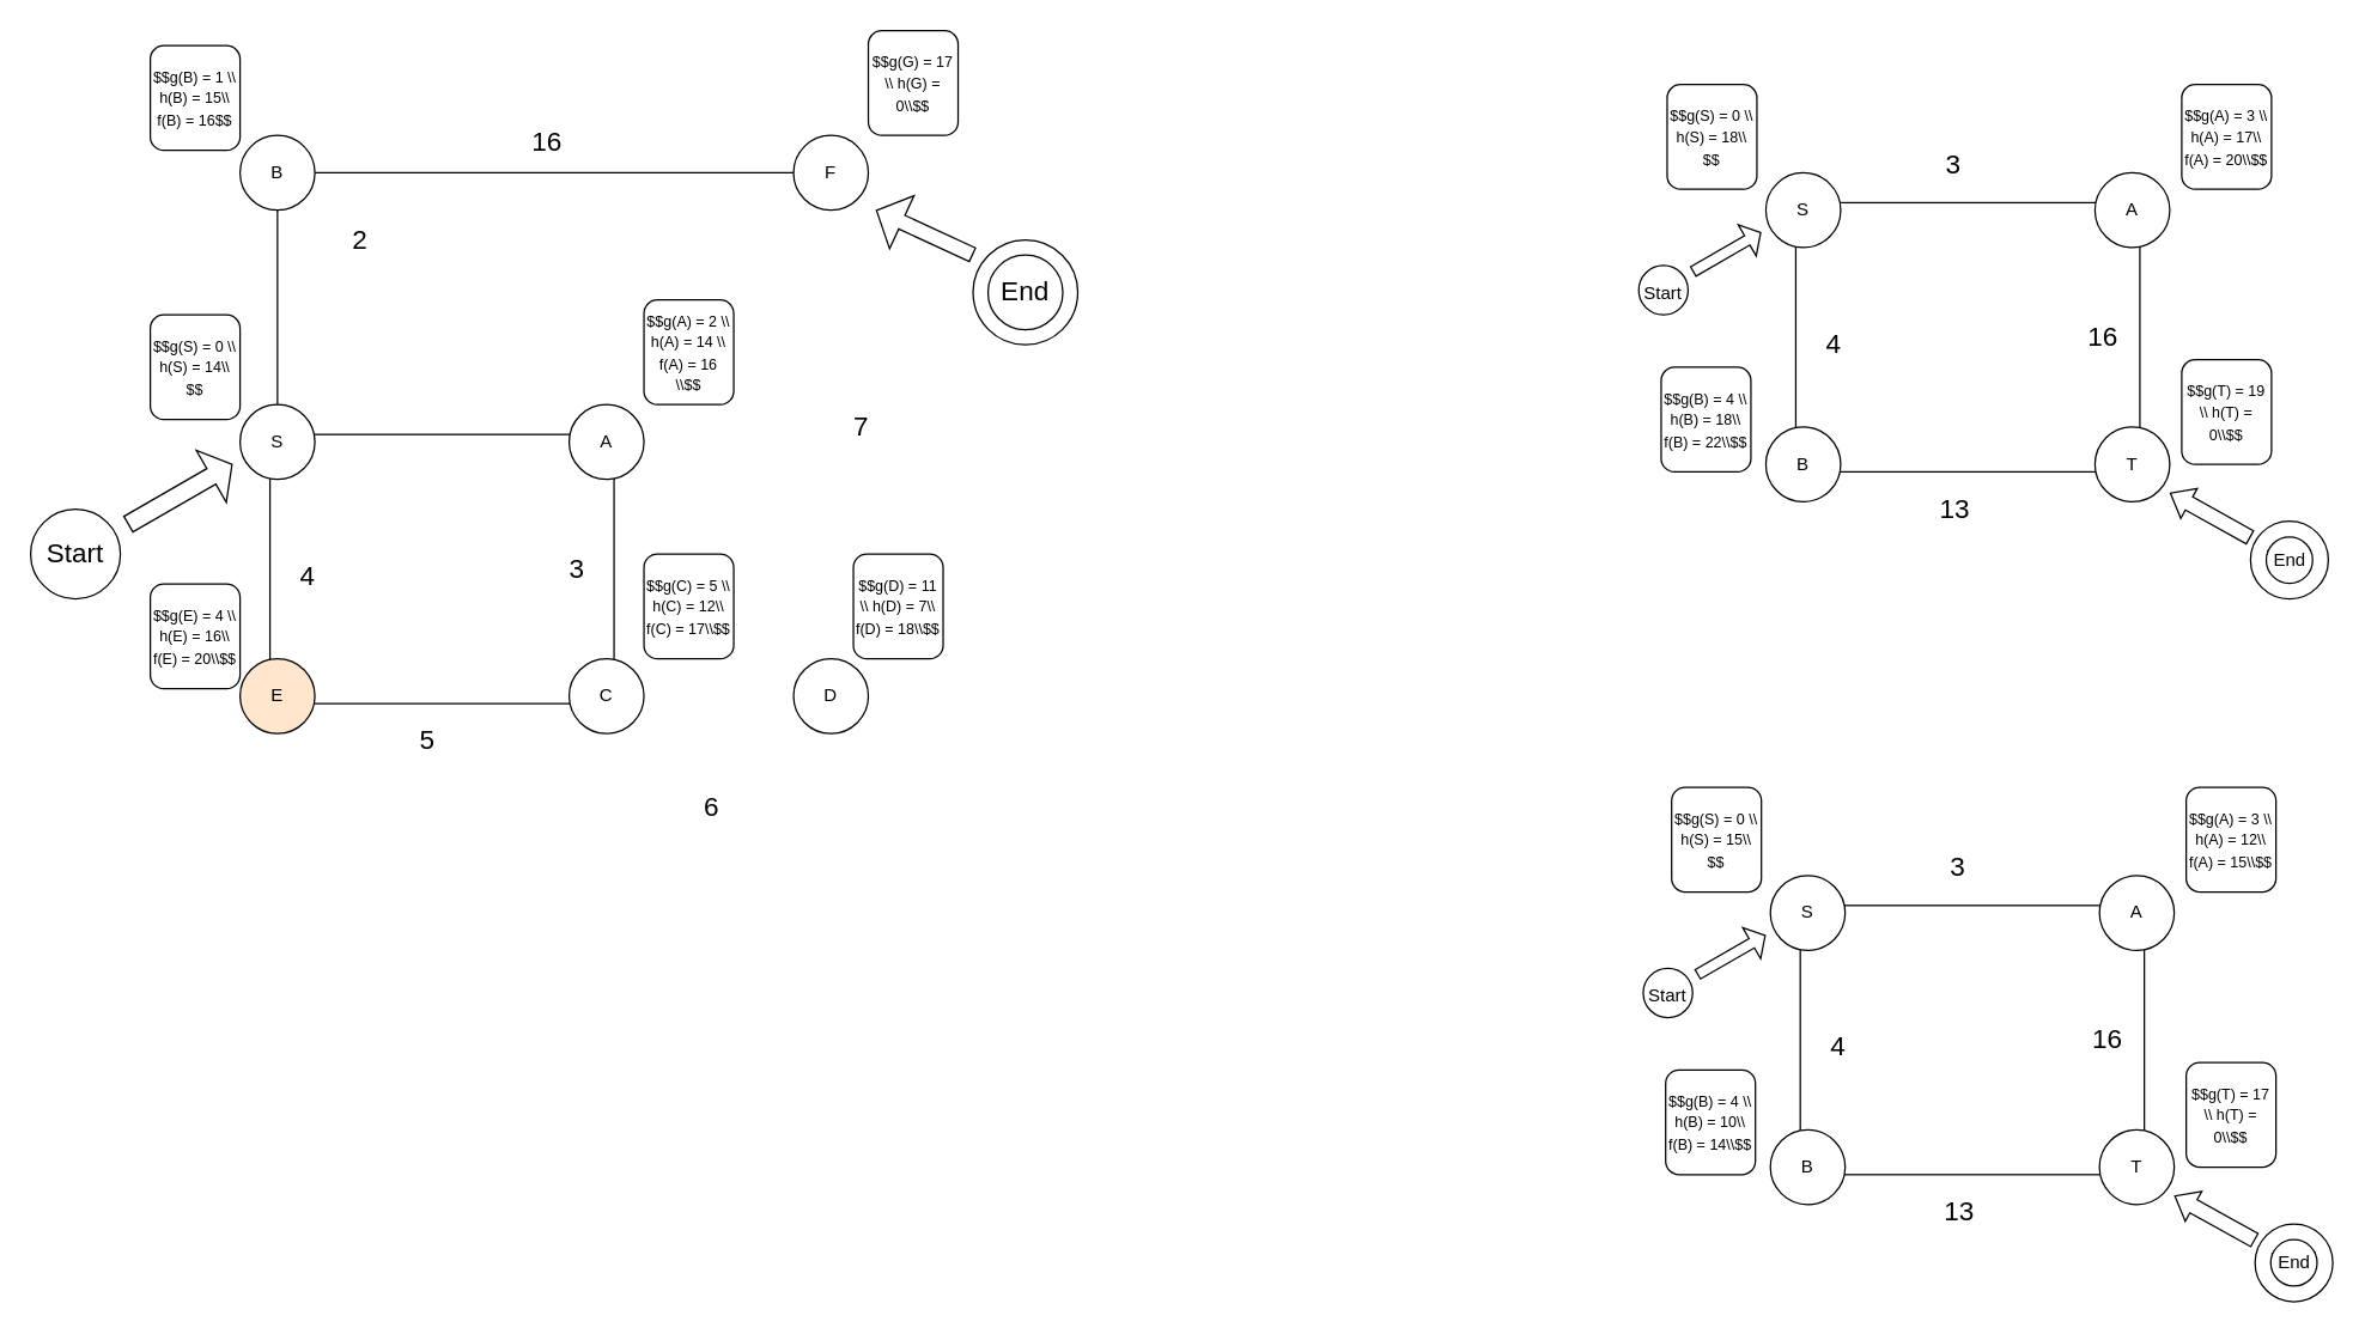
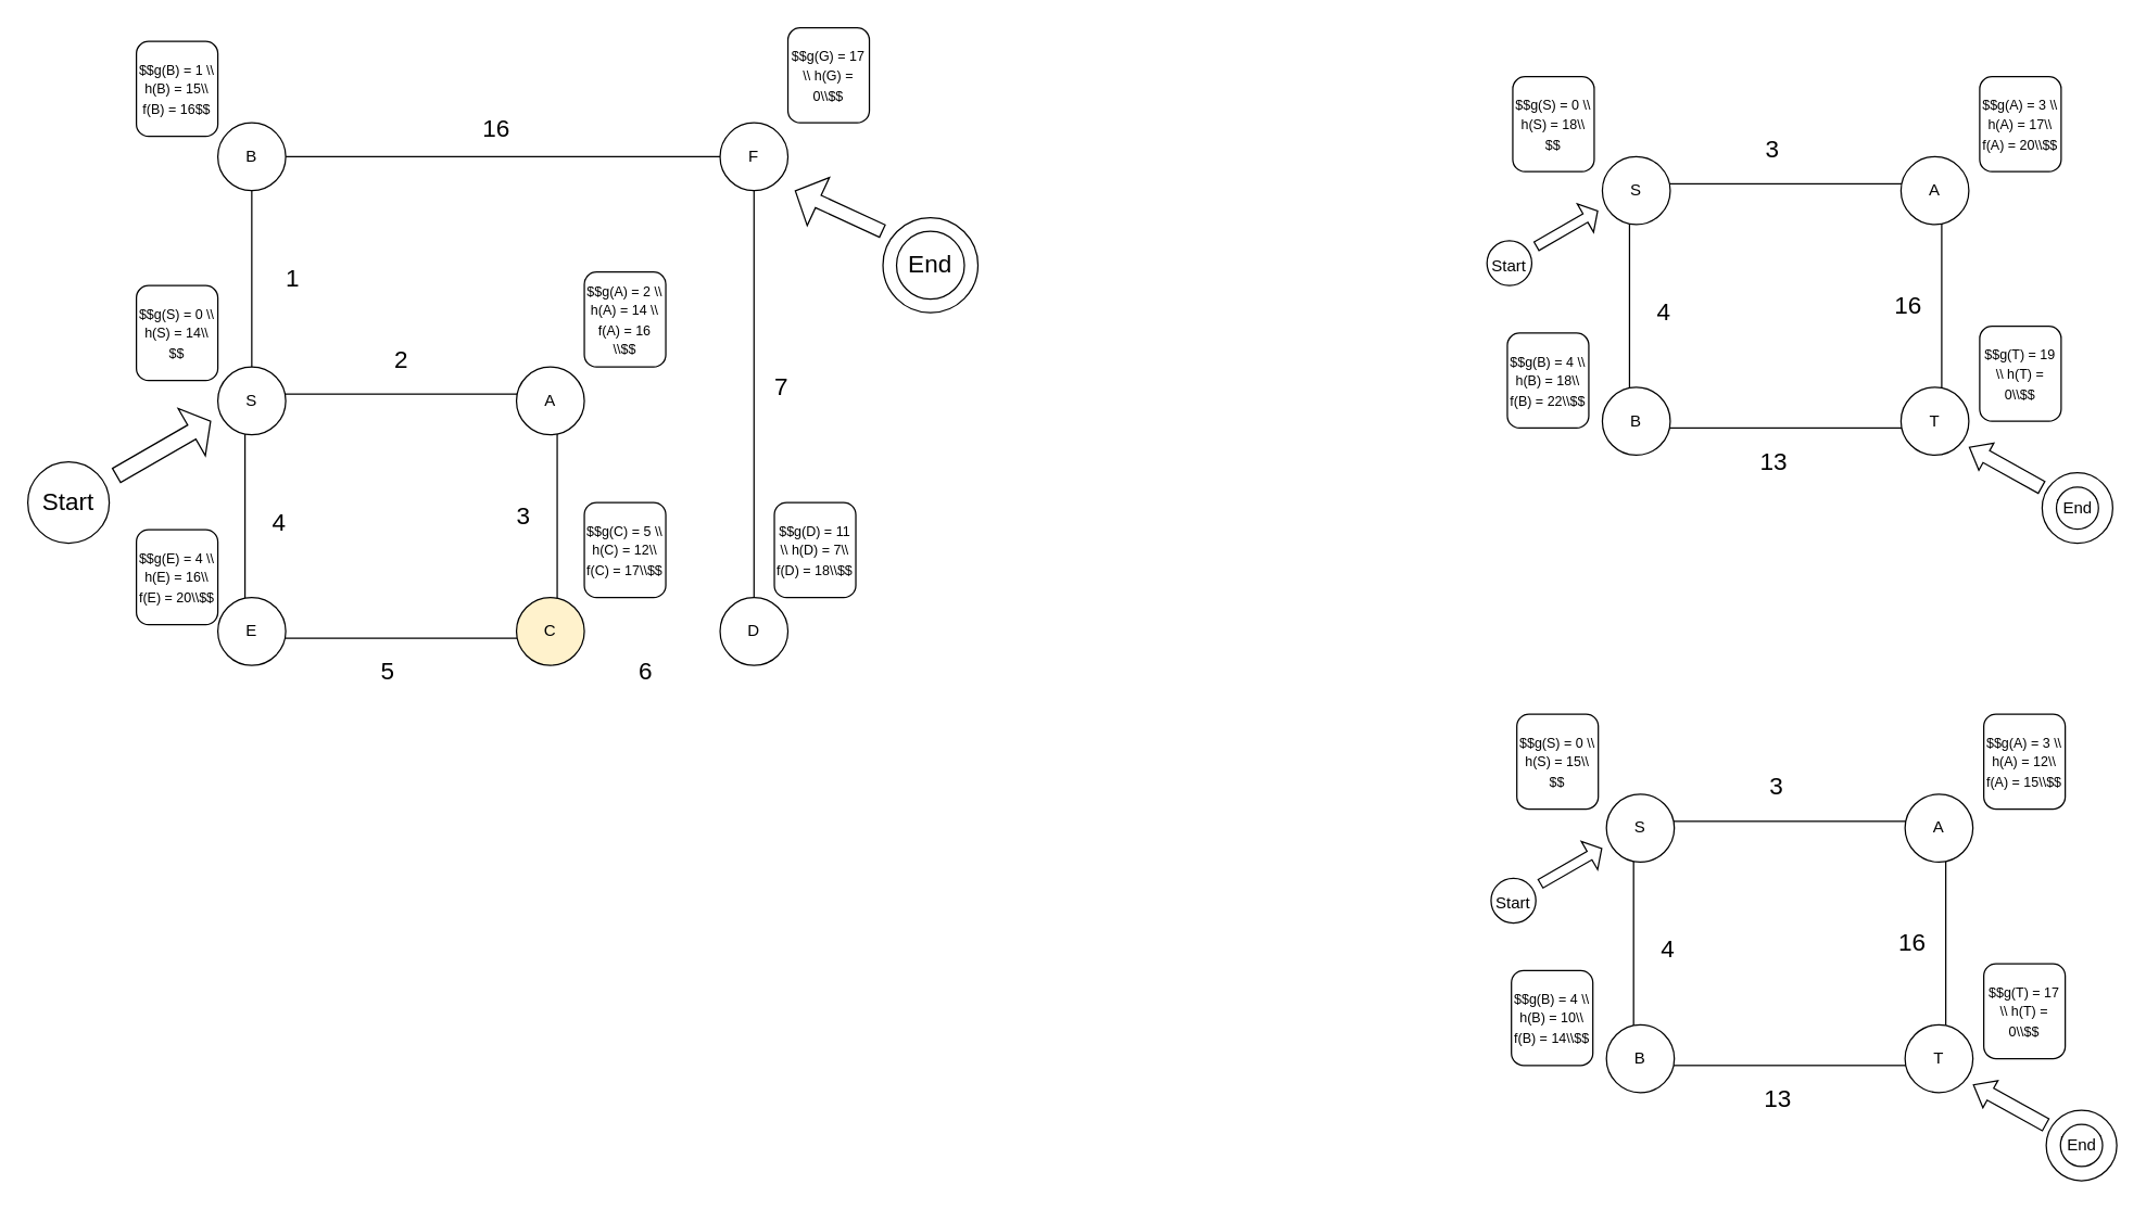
- <mxCell id="22" value="2" style="text;html=1;align=center;verticalAlign=middle;resizable=0;points=[];autosize=1;strokeColor=none;fillColor=none;fontSize=18;" parent="1" vertex="1"><mxGeometry x="225" y="145" width="30" height="30" as="geometry" /></mxCell>
+ <mxCell id="22" value="2" style="text;html=1;align=center;verticalAlign=middle;resizable=0;points=[];autosize=1;strokeColor=none;fillColor=none;fontSize=18;" parent="1" vertex="1"><mxGeometry x="280" y="250" width="30" height="30" as="geometry" /></mxCell>
+ <mxCell id="24" value="1" style="text;html=1;align=center;verticalAlign=middle;resizable=0;points=[];autosize=1;strokeColor=none;fillColor=none;fontSize=18;" parent="1" vertex="1"><mxGeometry x="200" y="190" width="30" height="30" as="geometry" /></mxCell>
+ <mxCell id="12" value="" style="endArrow=none;html=1;rounded=0;exitX=0.5;exitY=0;exitDx=0;exitDy=0;entryX=0.5;entryY=1;entryDx=0;entryDy=0;" parent="1" source="9" target="8" edge="1"><mxGeometry width="50" height="50" relative="1" as="geometry"><mxPoint x="12.678" y="462.678" as="sourcePoint" /><mxPoint x="67.322" y="547.322" as="targetPoint" /></mxGeometry></mxCell>
- <mxCell id="4" value="E" style="ellipse;whiteSpace=wrap;html=1;aspect=fixed;fillColor=#ffe6cc;" parent="1" vertex="1"><mxGeometry x="160" y="440" width="50" height="50" as="geometry" /></mxCell>
+ <mxCell id="4" value="E" style="ellipse;whiteSpace=wrap;html=1;aspect=fixed;" parent="1" vertex="1"><mxGeometry x="160" y="440" width="50" height="50" as="geometry" /></mxCell>
- <mxCell id="5" value="C" style="ellipse;whiteSpace=wrap;html=1;aspect=fixed;" parent="1" vertex="1"><mxGeometry x="380" y="440" width="50" height="50" as="geometry" /></mxCell>
+ <mxCell id="5" value="C" style="ellipse;whiteSpace=wrap;html=1;aspect=fixed;fillColor=#fff2cc;" parent="1" vertex="1"><mxGeometry x="380" y="440" width="50" height="50" as="geometry" /></mxCell>
- <mxCell id="23" value="6" style="text;html=1;align=center;verticalAlign=middle;resizable=0;points=[];autosize=1;strokeColor=none;fillColor=none;fontSize=18;" parent="1" vertex="1"><mxGeometry x="460" y="525" width="30" height="30" as="geometry" /></mxCell>
+ <mxCell id="23" value="6" style="text;html=1;align=center;verticalAlign=middle;resizable=0;points=[];autosize=1;strokeColor=none;fillColor=none;fontSize=18;" parent="1" vertex="1"><mxGeometry x="460" y="480" width="30" height="30" as="geometry" /></mxCell>
